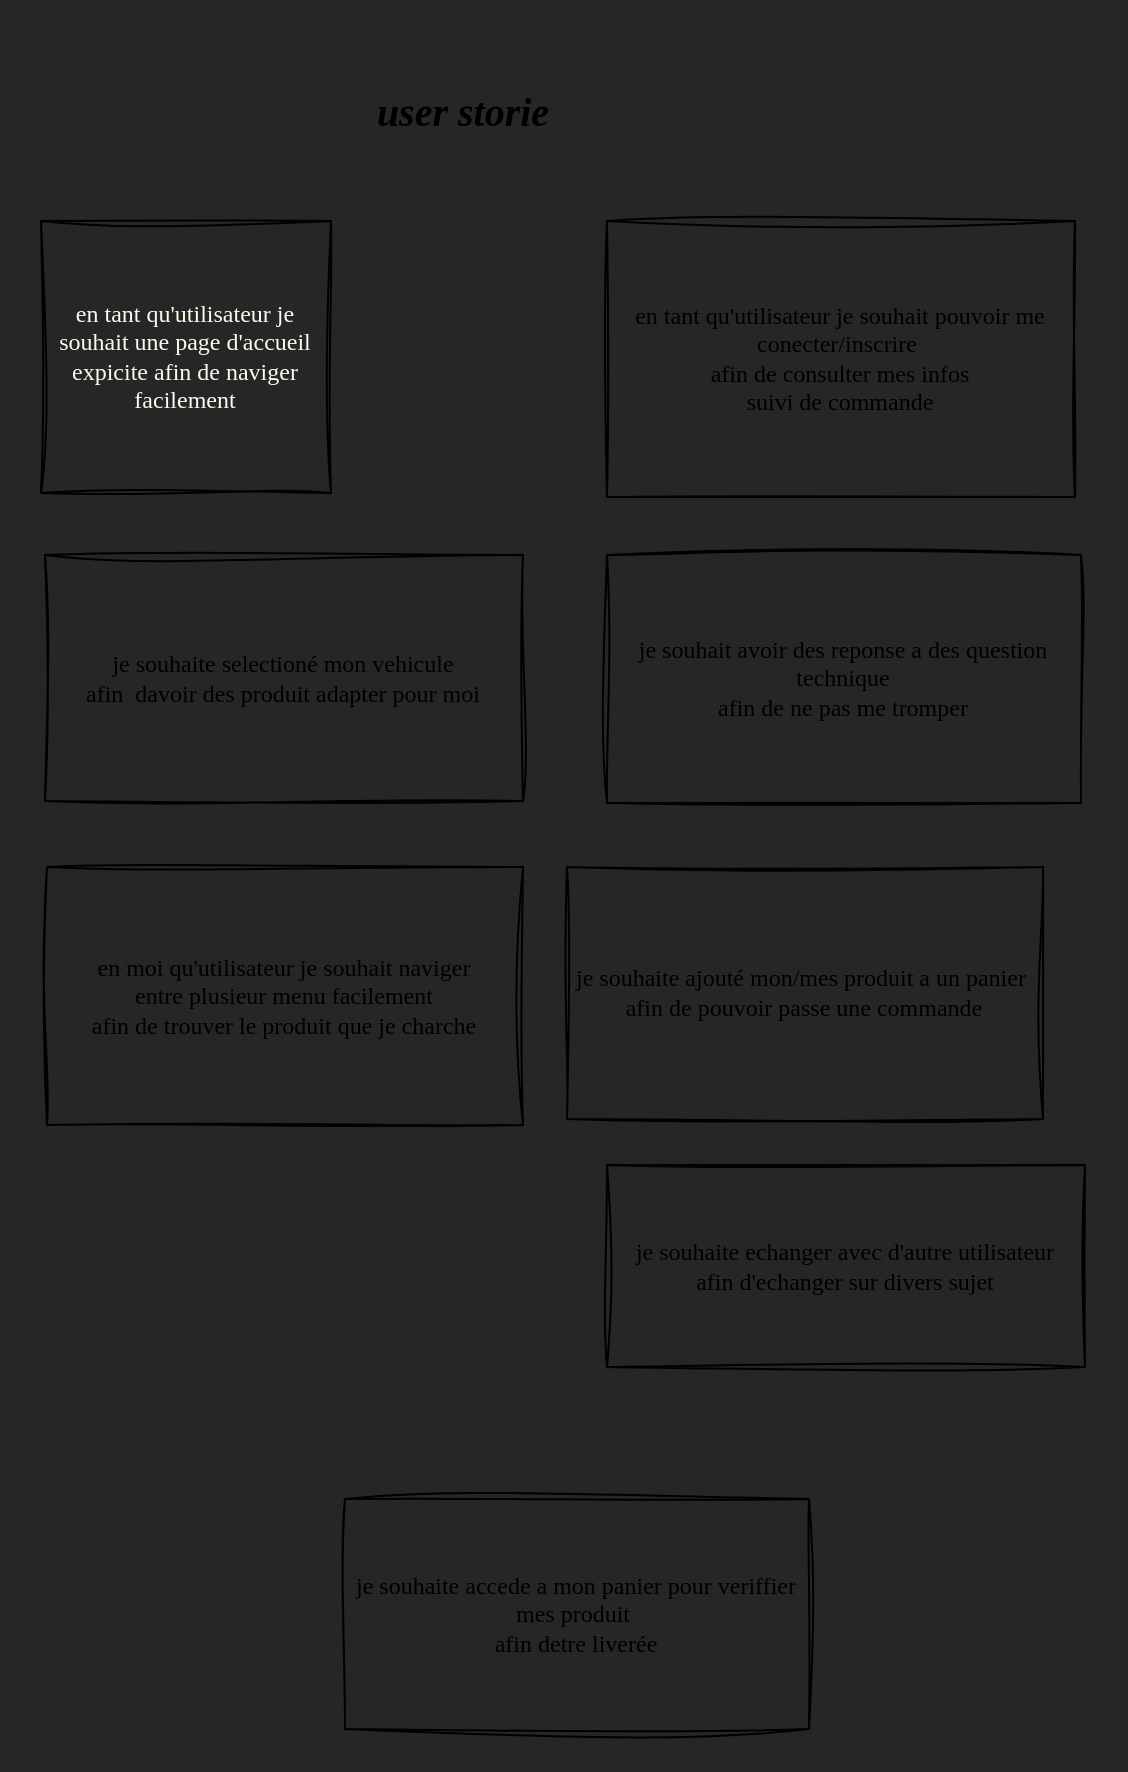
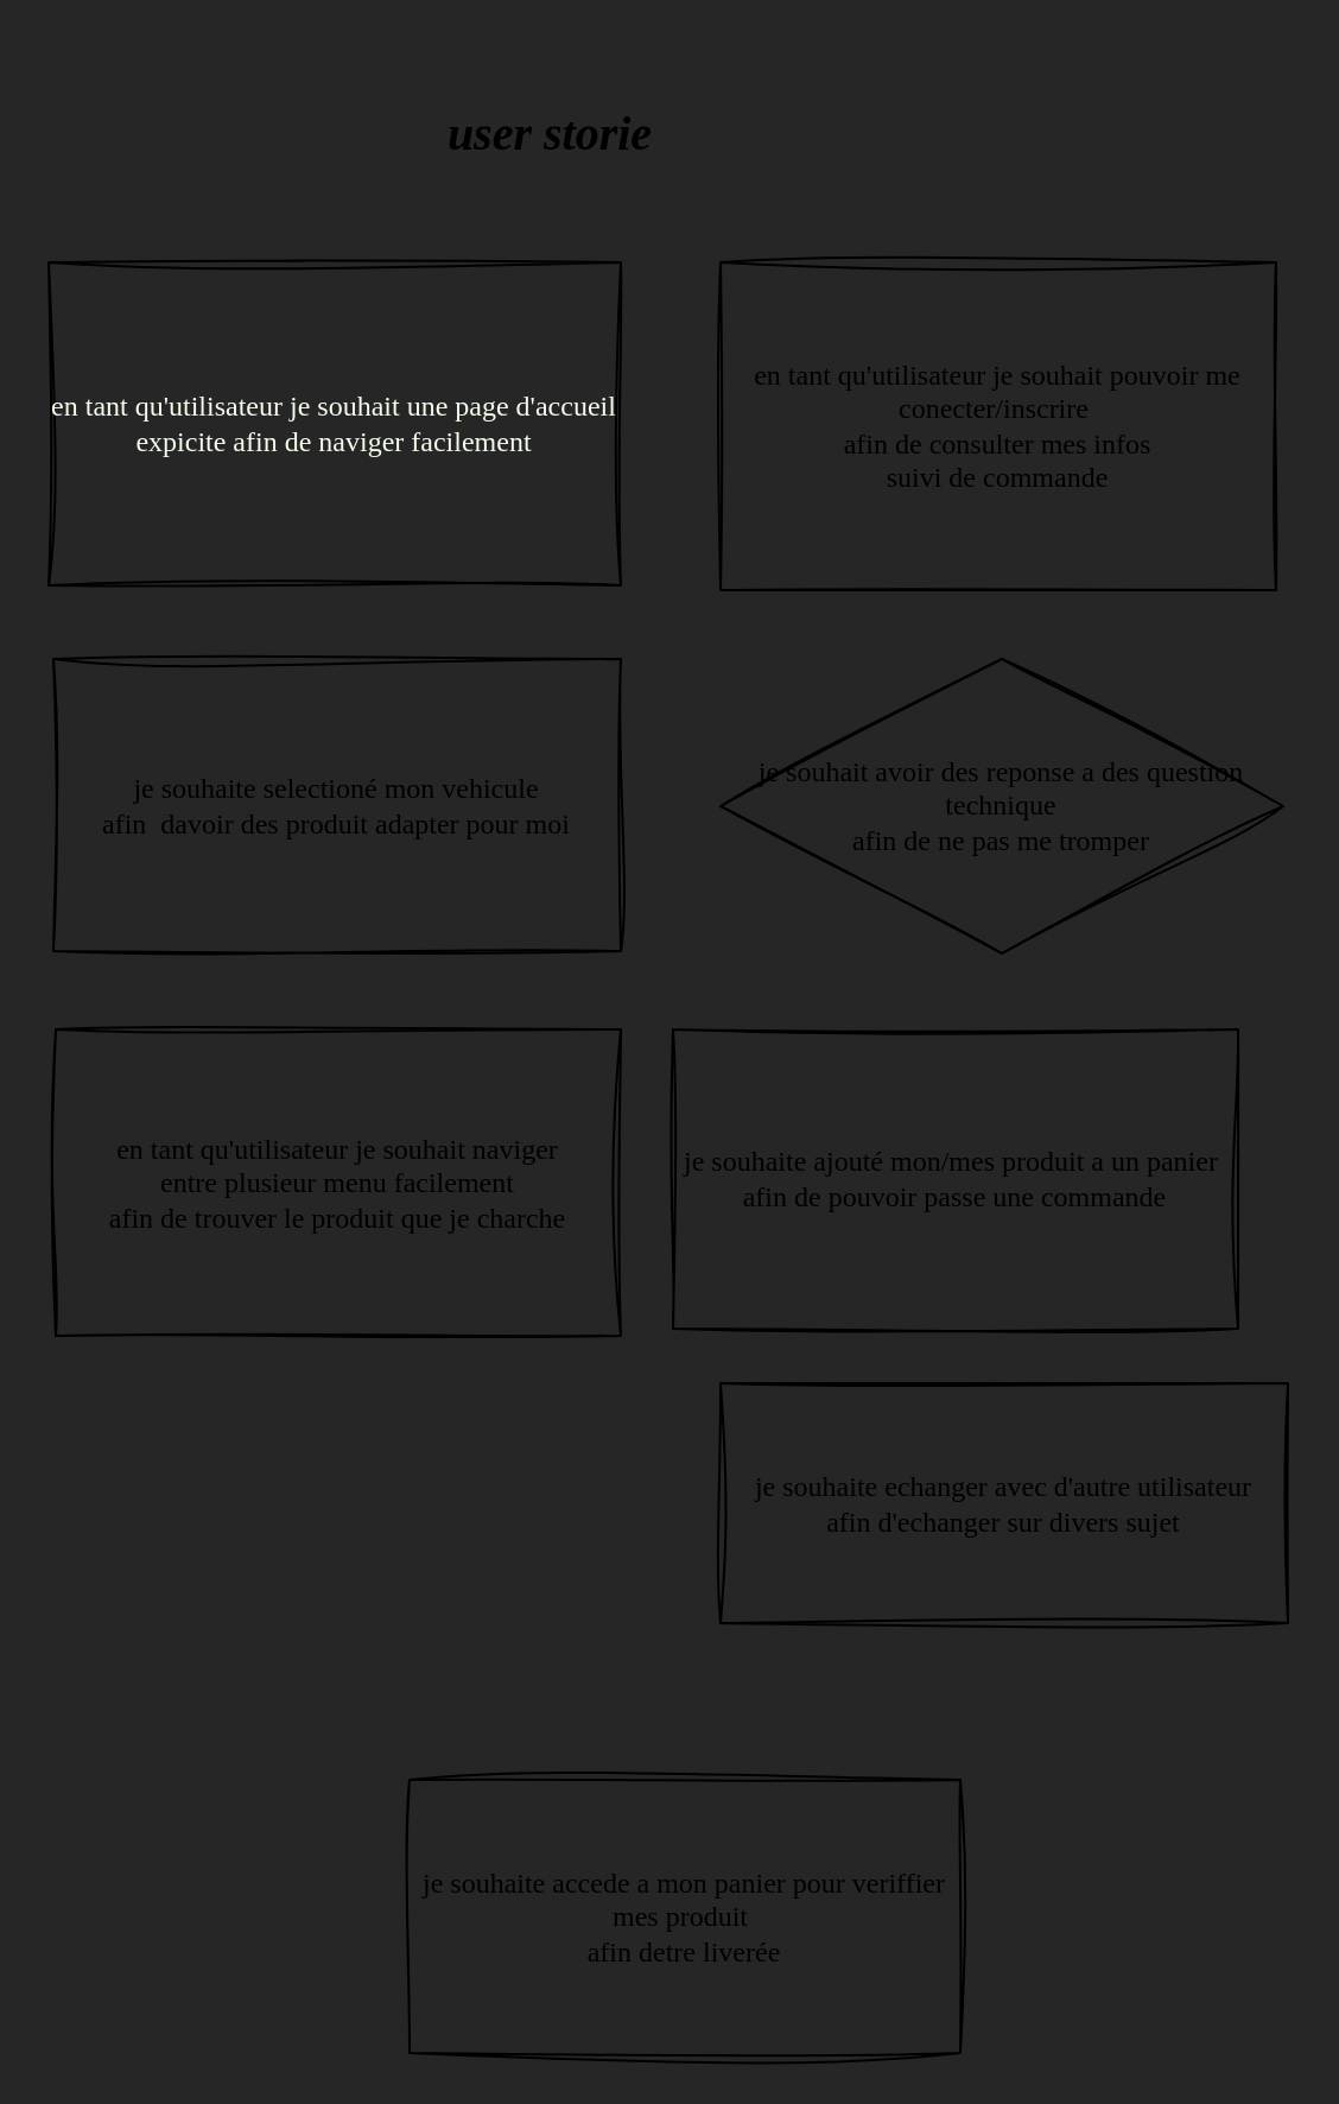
- <mxCell id="3" value="&lt;font color=&quot;#f5ffeb&quot;&gt;en tant qu'utilisateur je souhait une page d'accueil expicite afin de naviger facilement&lt;/font&gt;" style="whiteSpace=wrap;html=1;sketch=1;curveFitting=1;jiggle=2;fillColor=none;fontFamily=Comic Sans MS;" vertex="1" parent="1"><mxGeometry x="20" y="110" width="145" height="136" as="geometry" /></mxCell>
+ <mxCell id="3" value="&lt;font color=&quot;#f5ffeb&quot;&gt;en tant qu'utilisateur je souhait une page d'accueil expicite afin de naviger facilement&lt;/font&gt;" style="whiteSpace=wrap;html=1;sketch=1;curveFitting=1;jiggle=2;fillColor=none;fontFamily=Comic Sans MS;" vertex="1" parent="1"><mxGeometry x="20" y="110" width="241" height="136" as="geometry" /></mxCell>
- <mxCell id="7" value="je souhait avoir des reponse a des question technique&lt;br&gt;afin de ne pas me tromper" style="whiteSpace=wrap;html=1;sketch=1;curveFitting=1;jiggle=2;fillColor=none;fontFamily=Comic Sans MS;" vertex="1" parent="1"><mxGeometry x="303" y="277" width="237" height="124" as="geometry" /></mxCell>
+ <mxCell id="7" value="je souhait avoir des reponse a des question technique&lt;br&gt;afin de ne pas me tromper" style="rhombus;whiteSpace=wrap;html=1;sketch=1;curveFitting=1;jiggle=2;fillColor=none;fontFamily=Comic Sans MS;" vertex="1" parent="1"><mxGeometry x="303" y="277" width="237" height="124" as="geometry" /></mxCell>
- <mxCell id="5" value="en moi qu'utilisateur je souhait naviger&lt;br&gt;&amp;nbsp;entre plusieur menu facilement&amp;nbsp;&lt;br&gt;afin de trouver le produit que je charche" style="whiteSpace=wrap;html=1;sketch=1;curveFitting=1;jiggle=2;fillColor=none;fontFamily=Comic Sans MS;" vertex="1" parent="1"><mxGeometry x="23" y="433" width="238" height="129" as="geometry" /></mxCell>
+ <mxCell id="5" value="en tant qu'utilisateur je souhait naviger&lt;br&gt;&amp;nbsp;entre plusieur menu facilement&amp;nbsp;&lt;br&gt;afin de trouver le produit que je charche" style="whiteSpace=wrap;html=1;sketch=1;curveFitting=1;jiggle=2;fillColor=none;fontFamily=Comic Sans MS;" vertex="1" parent="1"><mxGeometry x="23" y="433" width="238" height="129" as="geometry" /></mxCell>
